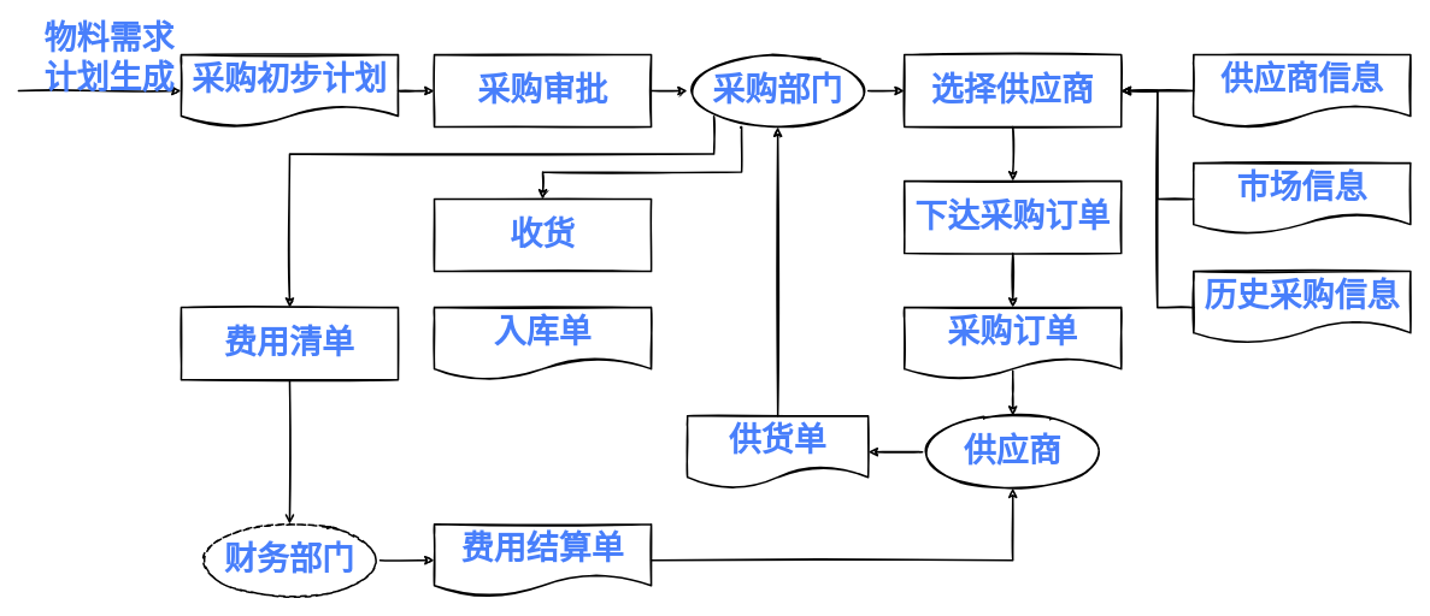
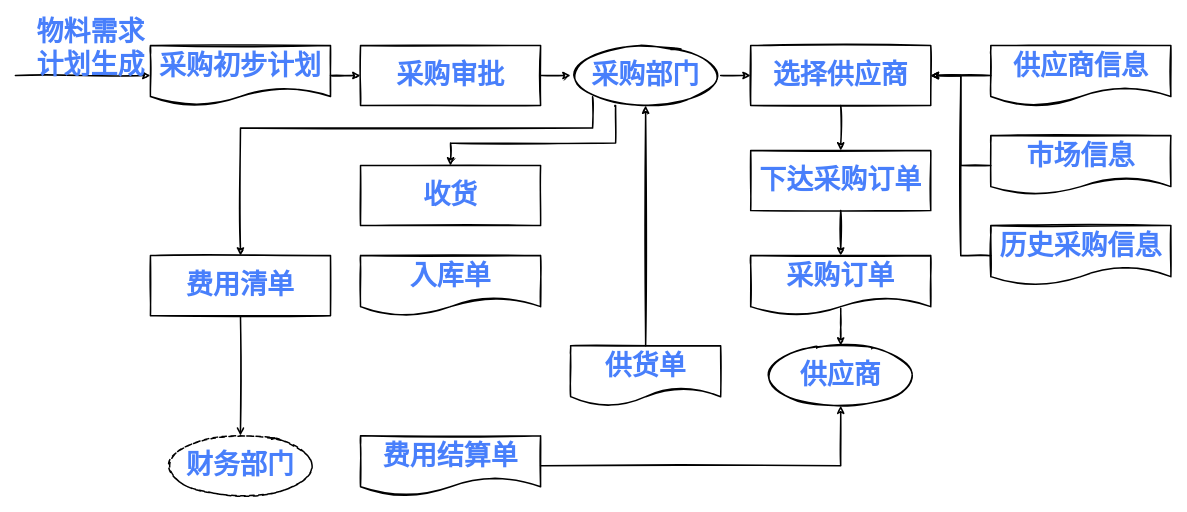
- <mxCell id="29" style="edgeStyle=orthogonalEdgeStyle;rounded=0;sketch=1;orthogonalLoop=1;jettySize=auto;html=1;exitX=0;exitY=0.5;exitDx=0;exitDy=0;fontFamily=FZJingLeiS-R-GB;fontSize=36;fontColor=#487FFB;startArrow=none;startFill=0;endArrow=classic;endFill=1;strokeWidth=2;" edge="1" parent="2" source="19" target="28"><mxGeometry relative="1" as="geometry" /></mxCell>
- <mxCell id="25" style="edgeStyle=orthogonalEdgeStyle;rounded=0;sketch=1;orthogonalLoop=1;jettySize=auto;html=1;exitX=1;exitY=0.5;exitDx=0;exitDy=0;fontFamily=FZJingLeiS-R-GB;fontSize=36;fontColor=#487FFB;startArrow=none;startFill=0;endArrow=classic;endFill=1;strokeWidth=2;" edge="1" parent="2" source="21" target="24"><mxGeometry relative="1" as="geometry" /></mxCell>
